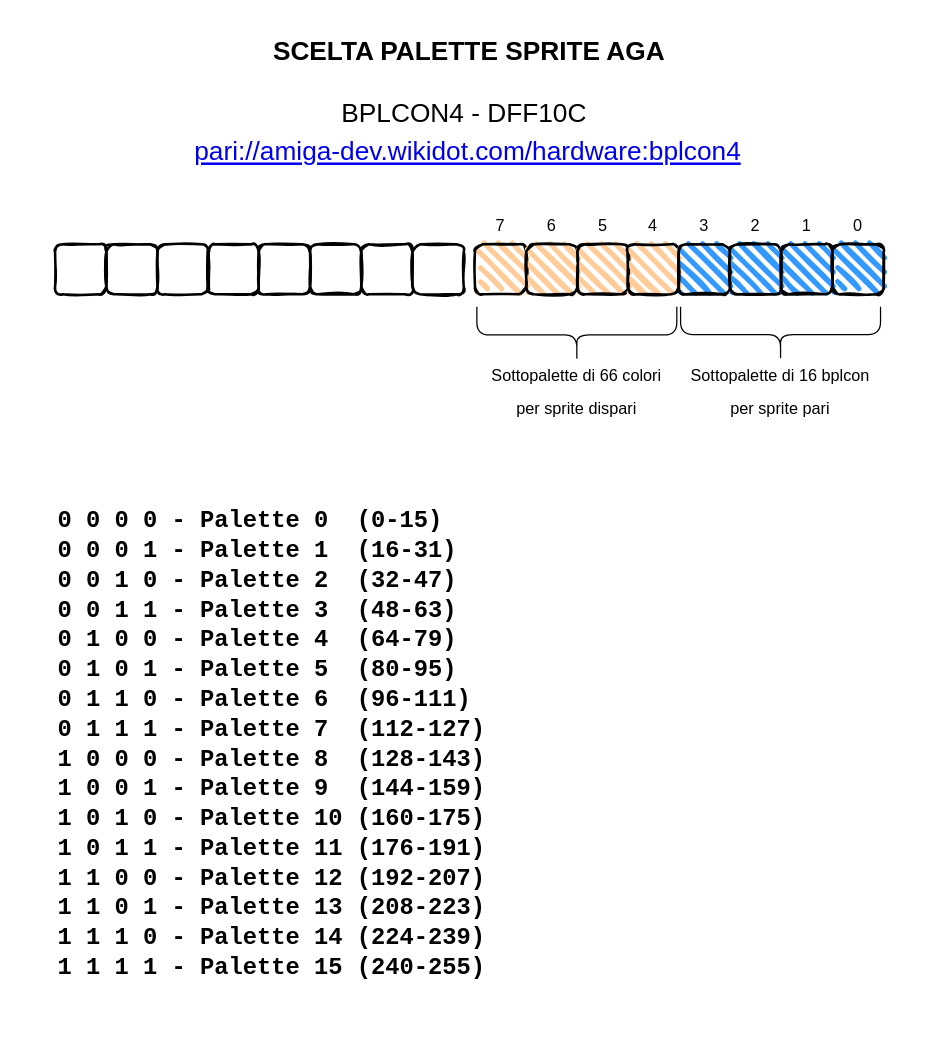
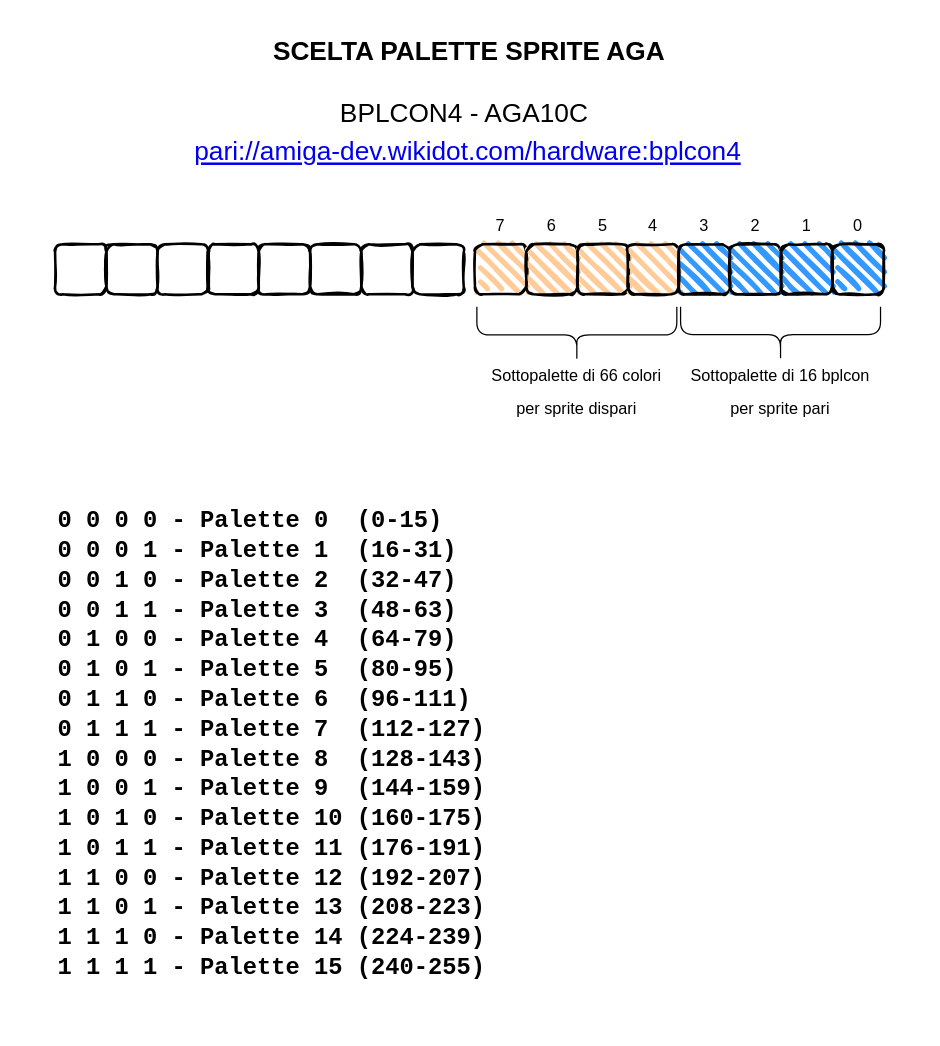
- <mxCell id="3" value="BPLCON4 - DFF10C&amp;nbsp;" style="text;html=1;strokeColor=none;fillColor=none;align=center;verticalAlign=middle;whiteSpace=wrap;rounded=0;fontSize=21;" vertex="1" parent="1"><mxGeometry x="174" y="75" width="400" height="30" as="geometry" /></mxCell>
+ <mxCell id="3" value="BPLCON4 - AGA10C&amp;nbsp;" style="text;html=1;strokeColor=none;fillColor=none;align=center;verticalAlign=middle;whiteSpace=wrap;rounded=0;fontSize=21;" vertex="1" parent="1"><mxGeometry x="174" y="75" width="400" height="30" as="geometry" /></mxCell>
